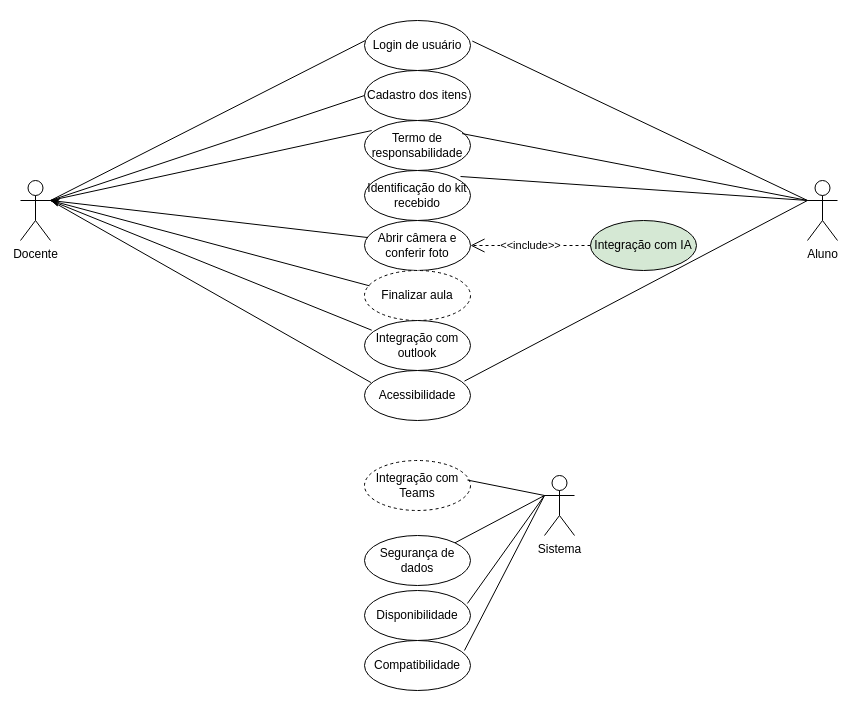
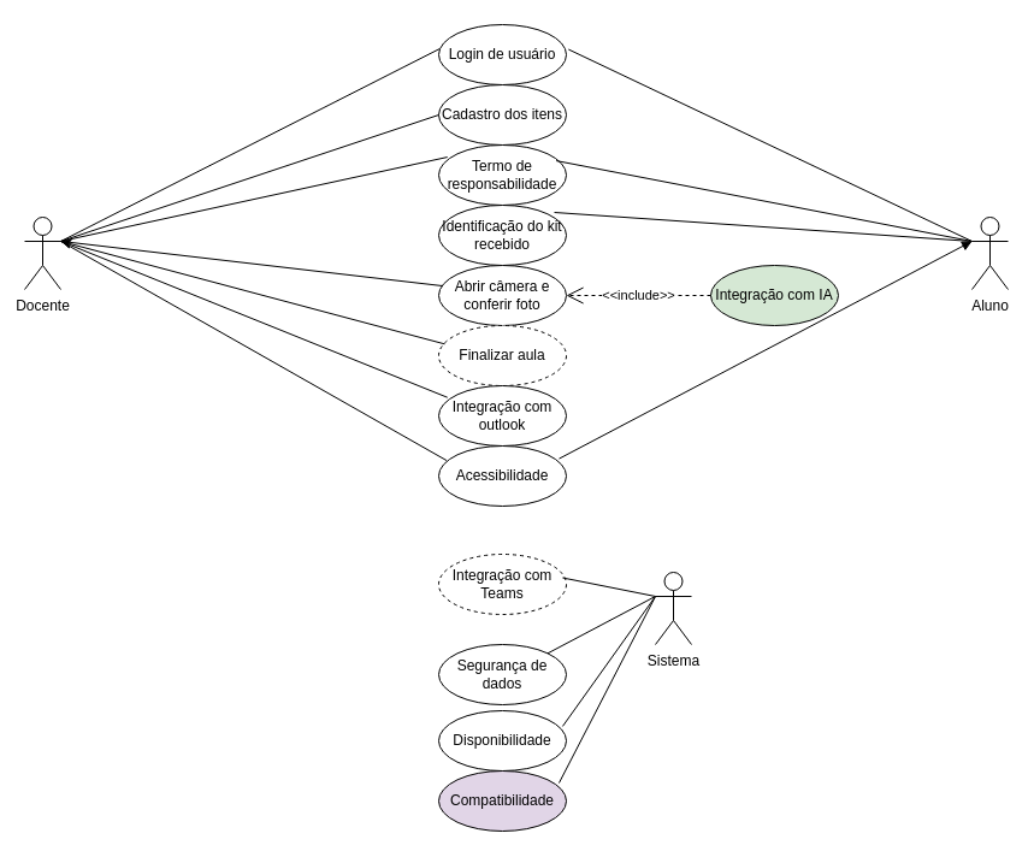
- <mxCell id="32" value="" style="endArrow=none;html=1;rounded=0;exitX=0.943;exitY=0.212;exitDx=0;exitDy=0;exitPerimeter=0;entryX=0;entryY=0.333;entryDx=0;entryDy=0;entryPerimeter=0;" parent="1" source="30" target="12" edge="1"><mxGeometry width="50" height="50" relative="1" as="geometry"><mxPoint x="390" y="500" as="sourcePoint" /><mxPoint x="440" y="450" as="targetPoint" /></mxGeometry></mxCell>
+ <mxCell id="32" value="" style="endArrow=block;html=1;rounded=0;exitX=0.943;exitY=0.212;exitDx=0;exitDy=0;exitPerimeter=0;entryX=0;entryY=0.333;entryDx=0;entryDy=0;entryPerimeter=0;" parent="1" source="30" target="12" edge="1"><mxGeometry width="50" height="50" relative="1" as="geometry"><mxPoint x="390" y="500" as="sourcePoint" /><mxPoint x="440" y="450" as="targetPoint" /></mxGeometry></mxCell>
- <mxCell id="25" value="Compatibilidade" style="ellipse;whiteSpace=wrap;html=1;" parent="1" vertex="1"><mxGeometry x="364" y="640" width="106" height="50" as="geometry" /></mxCell>
+ <mxCell id="25" value="Compatibilidade" style="ellipse;whiteSpace=wrap;html=1;fillColor=#e1d5e7;" parent="1" vertex="1"><mxGeometry x="364" y="640" width="106" height="50" as="geometry" /></mxCell>
